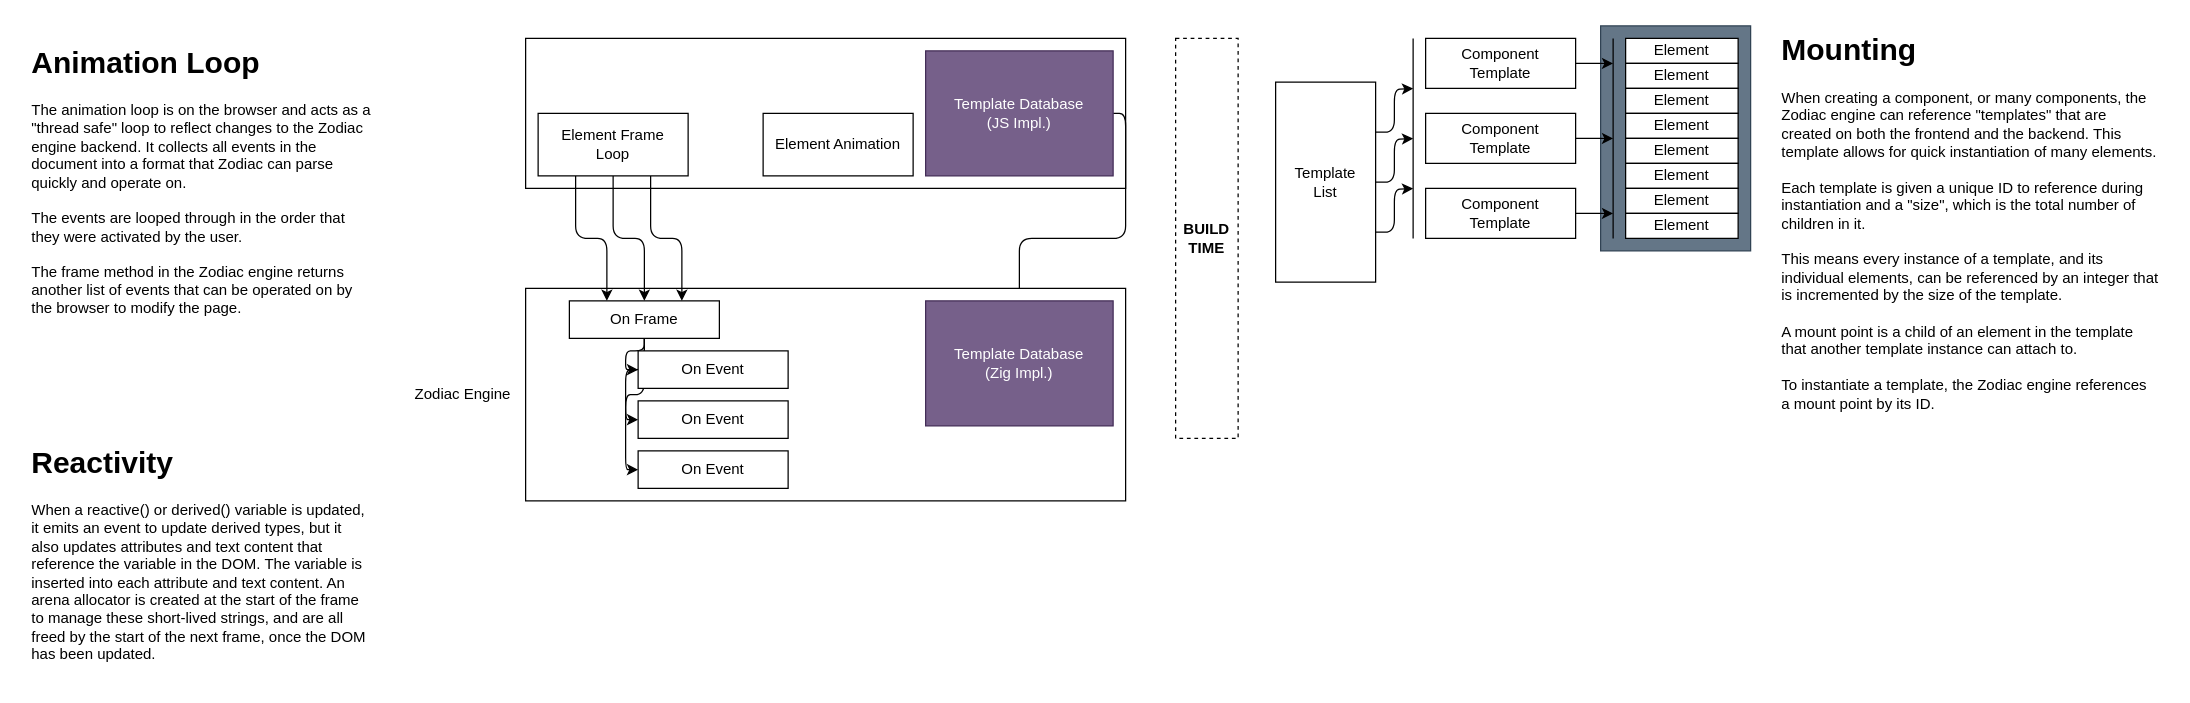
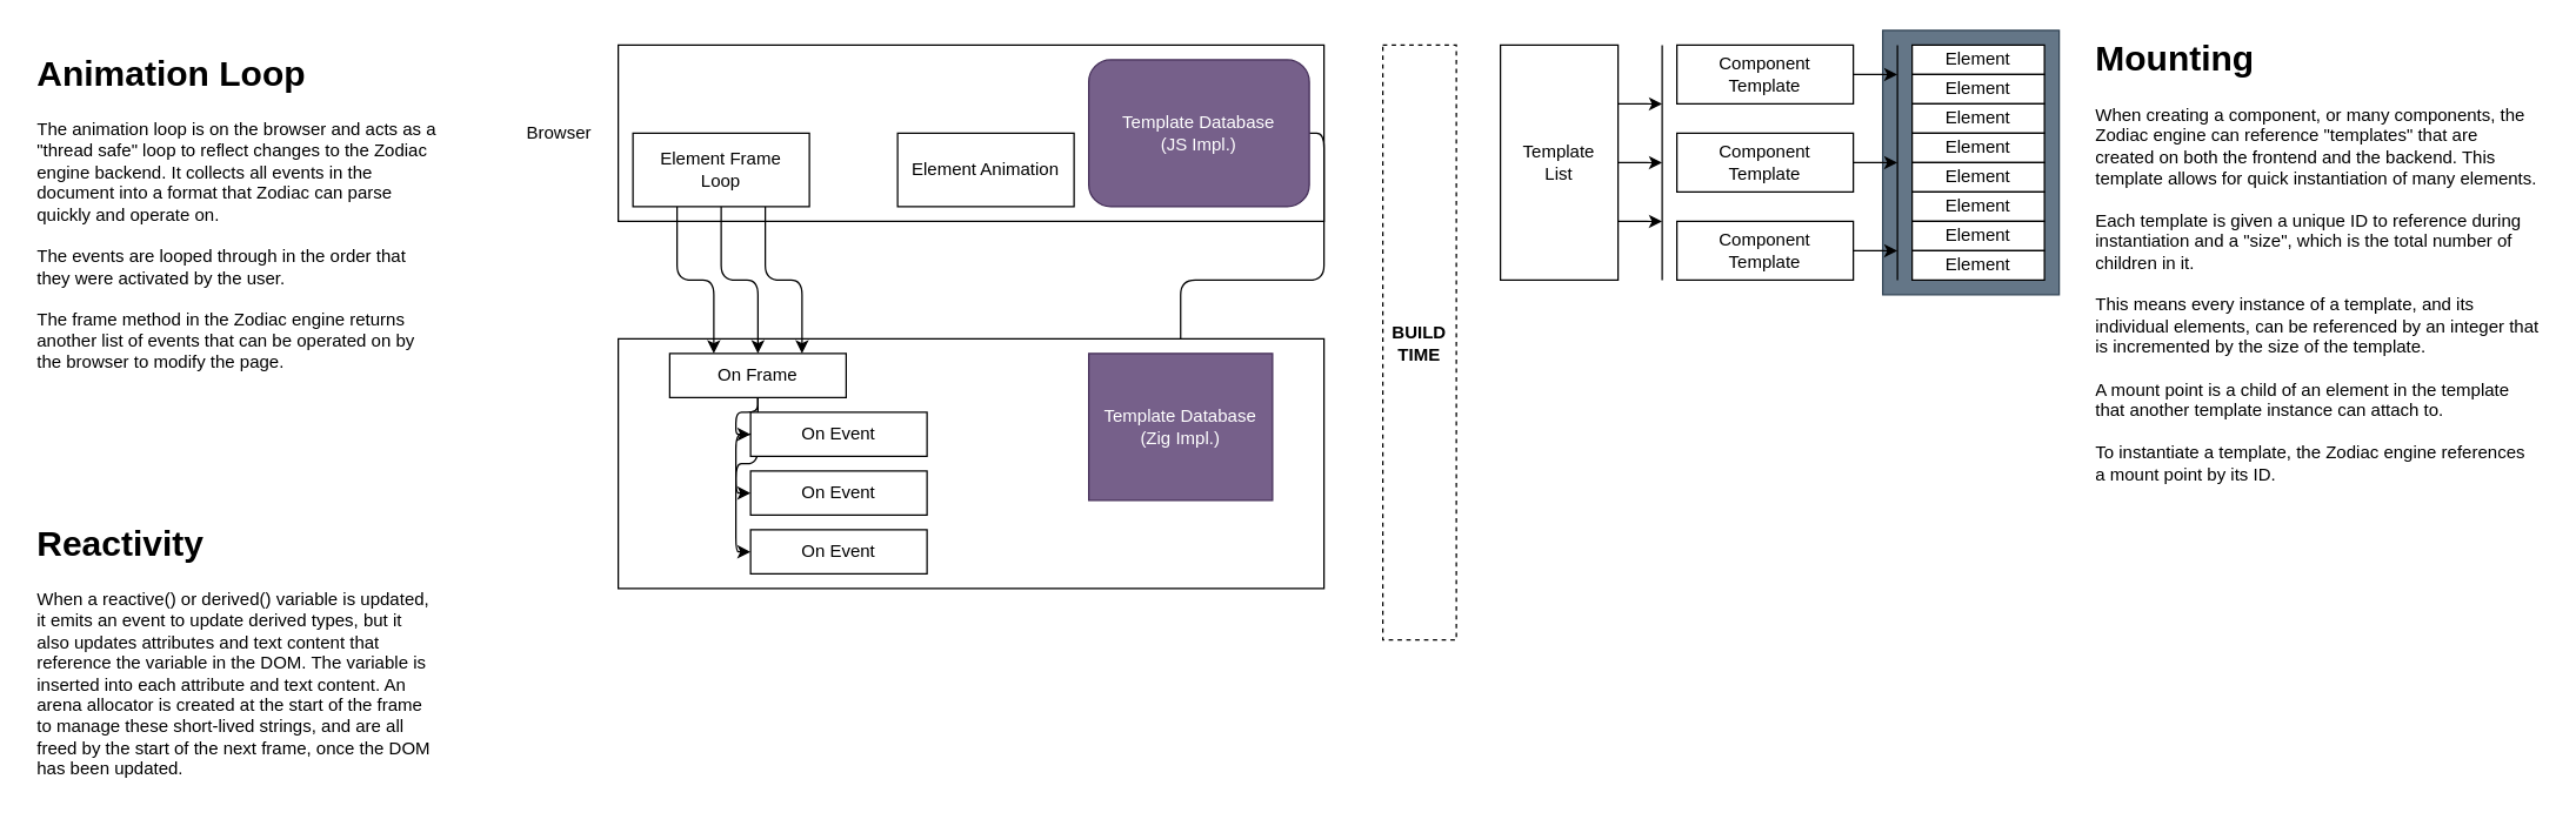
+ <mxCell id="7" value="Browser" style="text;html=1;strokeColor=none;fillColor=none;align=center;verticalAlign=middle;whiteSpace=wrap;rounded=0;" parent="1" vertex="1"><mxGeometry x="350" y="75" width="60" height="30" as="geometry" /></mxCell>
- <mxCell id="5" value="Template Database&lt;br&gt;(JS Impl.)" style="rounded=0;whiteSpace=wrap;html=1;fillColor=#76608a;fontColor=#ffffff;strokeColor=#432D57;" parent="1" vertex="1"><mxGeometry x="740" y="40" width="150" height="100" as="geometry" /></mxCell>
+ <mxCell id="5" value="Template Database&lt;br&gt;(JS Impl.)" style="whiteSpace=wrap;html=1;fillColor=#76608a;fontColor=#ffffff;strokeColor=#432D57;rounded=1;" parent="1" vertex="1"><mxGeometry x="740" y="40" width="150" height="100" as="geometry" /></mxCell>
- <mxCell id="16" value="Template&lt;br&gt;List" style="rounded=0;whiteSpace=wrap;html=1;fillColor=default;" parent="1" vertex="1"><mxGeometry x="1020" y="65" width="80" height="160" as="geometry" /></mxCell>
+ <mxCell id="16" value="Template&lt;br&gt;List" style="rounded=0;whiteSpace=wrap;html=1;fillColor=default;" parent="1" vertex="1"><mxGeometry x="1020" y="30" width="80" height="160" as="geometry" /></mxCell>
- <mxCell id="10" value="&lt;b&gt;BUILD&lt;br&gt;TIME&lt;/b&gt;" style="rounded=0;whiteSpace=wrap;html=1;dashed=1;fillColor=none;" parent="1" vertex="1"><mxGeometry x="940" y="30" width="50" height="320" as="geometry" /></mxCell>
+ <mxCell id="10" value="&lt;b&gt;BUILD&lt;br&gt;TIME&lt;/b&gt;" style="rounded=0;whiteSpace=wrap;html=1;dashed=1;fillColor=none;" parent="1" vertex="1"><mxGeometry x="940" y="30" width="50" height="405" as="geometry" /></mxCell>
- <mxCell id="9" value="Template Database&lt;br&gt;(Zig Impl.)" style="rounded=0;whiteSpace=wrap;html=1;fillColor=#76608a;fontColor=#ffffff;strokeColor=#432D57;" parent="1" vertex="1"><mxGeometry x="740" y="240" width="150" height="100" as="geometry" /></mxCell>
+ <mxCell id="9" value="Template Database&lt;br&gt;(Zig Impl.)" style="rounded=0;whiteSpace=wrap;html=1;fillColor=#76608a;fontColor=#ffffff;strokeColor=#432D57;" parent="1" vertex="1"><mxGeometry x="740" y="240" width="125" height="100" as="geometry" /></mxCell>
- <mxCell id="8" value="Zodiac Engine" style="text;html=1;strokeColor=none;fillColor=none;align=center;verticalAlign=middle;whiteSpace=wrap;rounded=0;" parent="1" vertex="1"><mxGeometry x="330" y="300" width="80" height="30" as="geometry" /></mxCell>
